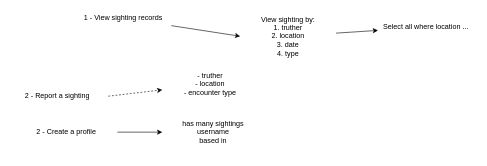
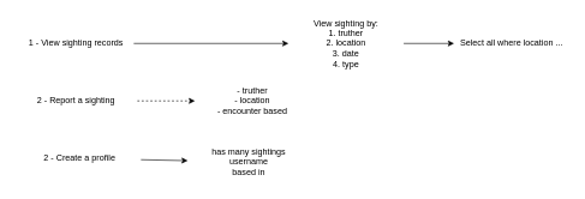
- <mxCell id="4" value="1 - View sighting records" style="text;strokeColor=none;align=center;fillColor=none;html=1;verticalAlign=middle;whiteSpace=wrap;rounded=0;" vertex="1" parent="1"><mxGeometry x="125" y="15" width="160" height="30" as="geometry" /></mxCell>
+ <mxCell id="4" value="1 - View sighting records" style="text;strokeColor=none;align=center;fillColor=none;html=1;verticalAlign=middle;whiteSpace=wrap;rounded=0;" vertex="1" parent="1"><mxGeometry x="25" y="45" width="160" height="30" as="geometry" /></mxCell>
- <mxCell id="11" value="Select all where location ..." style="text;strokeColor=none;align=center;fillColor=none;html=1;verticalAlign=middle;whiteSpace=wrap;rounded=0;" vertex="1" parent="1"><mxGeometry x="630" y="5" width="160" height="80" as="geometry" /></mxCell>
+ <mxCell id="11" value="Select all where location ..." style="text;strokeColor=none;align=center;fillColor=none;html=1;verticalAlign=middle;whiteSpace=wrap;rounded=0;" vertex="1" parent="1"><mxGeometry x="630" y="20" width="160" height="80" as="geometry" /></mxCell>
- <mxCell id="8" value="- truther&lt;br&gt;- location&lt;br&gt;- encounter type" style="text;strokeColor=none;align=center;fillColor=none;html=1;verticalAlign=middle;whiteSpace=wrap;rounded=0;" vertex="1" parent="1"><mxGeometry x="270" y="100" width="160" height="80" as="geometry" /></mxCell>
+ <mxCell id="8" value="- truther&lt;br&gt;- location&lt;br&gt;- encounter based" style="text;strokeColor=none;align=center;fillColor=none;html=1;verticalAlign=middle;whiteSpace=wrap;rounded=0;" vertex="1" parent="1"><mxGeometry x="270" y="100" width="160" height="80" as="geometry" /></mxCell>
- <mxCell id="5" value="2 - Report a sighting" style="text;strokeColor=none;align=center;fillColor=none;html=1;verticalAlign=middle;whiteSpace=wrap;rounded=0;" vertex="1" parent="1"><mxGeometry x="10" y="145" width="170" height="30" as="geometry" /></mxCell>
+ <mxCell id="5" value="2 - Report a sighting" style="text;strokeColor=none;align=center;fillColor=none;html=1;verticalAlign=middle;whiteSpace=wrap;rounded=0;" vertex="1" parent="1"><mxGeometry x="20" y="125" width="170" height="30" as="geometry" /></mxCell>
- <mxCell id="12" value="has many sightings&lt;br&gt;username&lt;br&gt;based in" style="text;strokeColor=none;align=center;fillColor=none;html=1;verticalAlign=middle;whiteSpace=wrap;rounded=0;" vertex="1" parent="1"><mxGeometry x="270" y="185" width="170" height="70" as="geometry" /></mxCell>
+ <mxCell id="12" value="has many sightings&lt;br&gt;username&lt;br&gt;based in" style="text;strokeColor=none;align=center;fillColor=none;html=1;verticalAlign=middle;whiteSpace=wrap;rounded=0;" vertex="1" parent="1"><mxGeometry x="260" y="190" width="170" height="70" as="geometry" /></mxCell>
